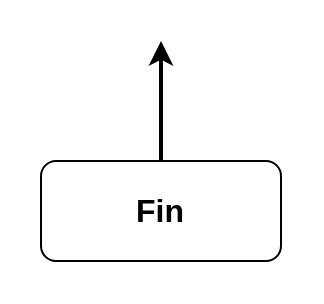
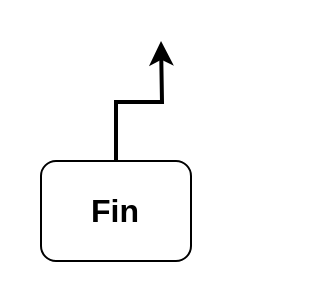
- <mxCell id="3" value="&lt;b&gt;&lt;font style=&quot;font-size: 16px;&quot;&gt;Fin&lt;/font&gt;&lt;/b&gt;" style="rounded=1;whiteSpace=wrap;html=1;" vertex="1" parent="1"><mxGeometry x="20" y="80" width="120" height="50" as="geometry" /></mxCell>
+ <mxCell id="3" value="&lt;b&gt;&lt;font style=&quot;font-size: 16px;&quot;&gt;Fin&lt;/font&gt;&lt;/b&gt;" style="rounded=1;whiteSpace=wrap;html=1;" vertex="1" parent="1"><mxGeometry x="20" y="80" width="75" height="50" as="geometry" /></mxCell>
